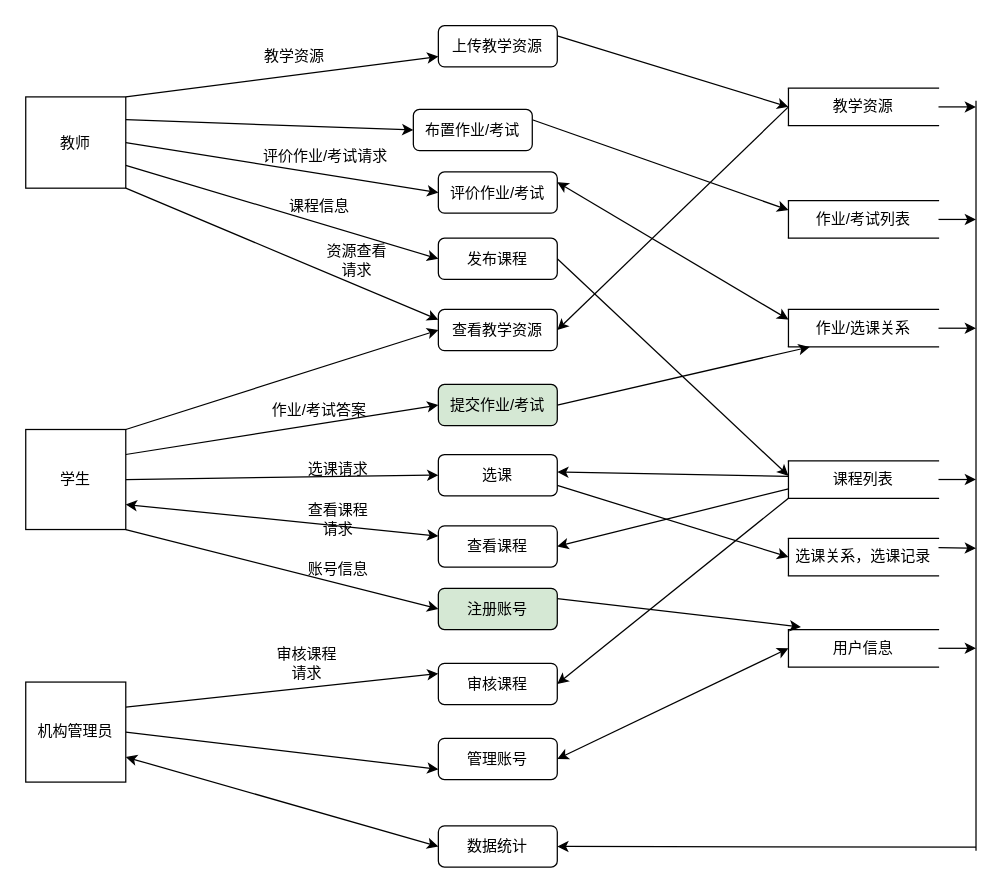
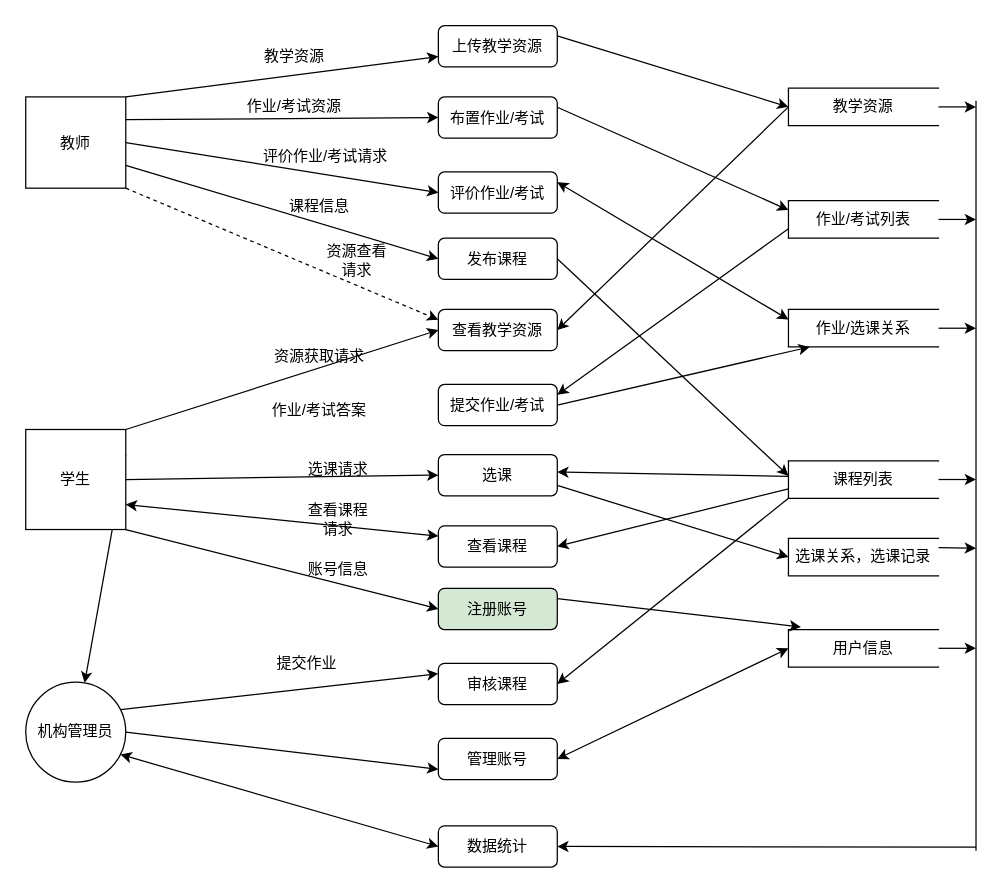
+ <mxCell id="63" value="作业/考试资源" style="text;html=1;align=center;verticalAlign=middle;whiteSpace=wrap;rounded=0;" parent="1" vertex="1"><mxGeometry x="195" y="70" width="80" height="30" as="geometry" /></mxCell>
- <mxCell id="41" value="布置作业/考试" style="rounded=1;whiteSpace=wrap;html=1;flipH=1;flipV=1;" parent="1" vertex="1"><mxGeometry x="330" y="87" width="95.12" height="33" as="geometry" /></mxCell>
+ <mxCell id="41" value="布置作业/考试" style="rounded=1;whiteSpace=wrap;html=1;flipH=1;flipV=1;" parent="1" vertex="1"><mxGeometry x="350" y="77" width="95.12" height="33" as="geometry" /></mxCell>
- <mxCell id="33" style="edgeStyle=none;html=1;exitX=1;exitY=1;exitDx=0;exitDy=0;entryX=0;entryY=0.25;entryDx=0;entryDy=0;" parent="1" source="34" target="14" edge="1"><mxGeometry relative="1" as="geometry" /></mxCell>
+ <mxCell id="33" style="edgeStyle=none;html=1;exitX=1;exitY=1;exitDx=0;exitDy=0;entryX=0;entryY=0.25;entryDx=0;entryDy=0;dashed=1;" parent="1" source="34" target="14" edge="1"><mxGeometry relative="1" as="geometry" /></mxCell>
+ <mxCell id="46" style="edgeStyle=none;html=1;exitX=0;exitY=0.75;exitDx=0;exitDy=0;entryX=1;entryY=0.25;entryDx=0;entryDy=0;" parent="1" source="48" target="45" edge="1"><mxGeometry relative="1" as="geometry" /></mxCell>
+ <mxCell id="65" value="资源获取请求" style="text;html=1;align=center;verticalAlign=middle;whiteSpace=wrap;rounded=0;" parent="1" vertex="1"><mxGeometry x="200" y="270" width="110" height="30" as="geometry" /></mxCell>
- <mxCell id="45" value="提交作业/考试" style="rounded=1;whiteSpace=wrap;html=1;flipH=1;flipV=1;fillColor=#d5e8d4;" parent="1" vertex="1"><mxGeometry x="350" y="307" width="95.12" height="33" as="geometry" /></mxCell>
+ <mxCell id="45" value="提交作业/考试" style="rounded=1;whiteSpace=wrap;html=1;flipH=1;flipV=1;" parent="1" vertex="1"><mxGeometry x="350" y="307" width="95.12" height="33" as="geometry" /></mxCell>
- <mxCell id="3" style="edgeStyle=none;html=1;exitX=1;exitY=0.25;exitDx=0;exitDy=0;entryX=0;entryY=0.5;entryDx=0;entryDy=0;" parent="1" source="7" target="45" edge="1"><mxGeometry relative="1" as="geometry" /></mxCell>
+ <mxCell id="3" style="edgeStyle=none;html=1;exitX=1;exitY=0.25;exitDx=0;exitDy=0;" parent="1" source="7" target="38" edge="1"><mxGeometry relative="1" as="geometry" /></mxCell>
- <mxCell id="39" value="审核课程请求" style="text;html=1;align=center;verticalAlign=middle;whiteSpace=wrap;rounded=0;" parent="1" vertex="1"><mxGeometry x="215" y="515" width="60" height="30" as="geometry" /></mxCell>
+ <mxCell id="39" value="提交作业" style="text;html=1;align=center;verticalAlign=middle;whiteSpace=wrap;rounded=0;" parent="1" vertex="1"><mxGeometry x="215" y="515" width="60" height="30" as="geometry" /></mxCell>
- <mxCell id="38" value="机构管理员" style="rounded=0;whiteSpace=wrap;html=1;" parent="1" vertex="1"><mxGeometry x="20" y="545" width="80" height="80" as="geometry" /></mxCell>
+ <mxCell id="38" value="机构管理员" style="ellipse;whiteSpace=wrap;html=1;" parent="1" vertex="1"><mxGeometry x="20" y="545" width="80" height="80" as="geometry" /></mxCell>
